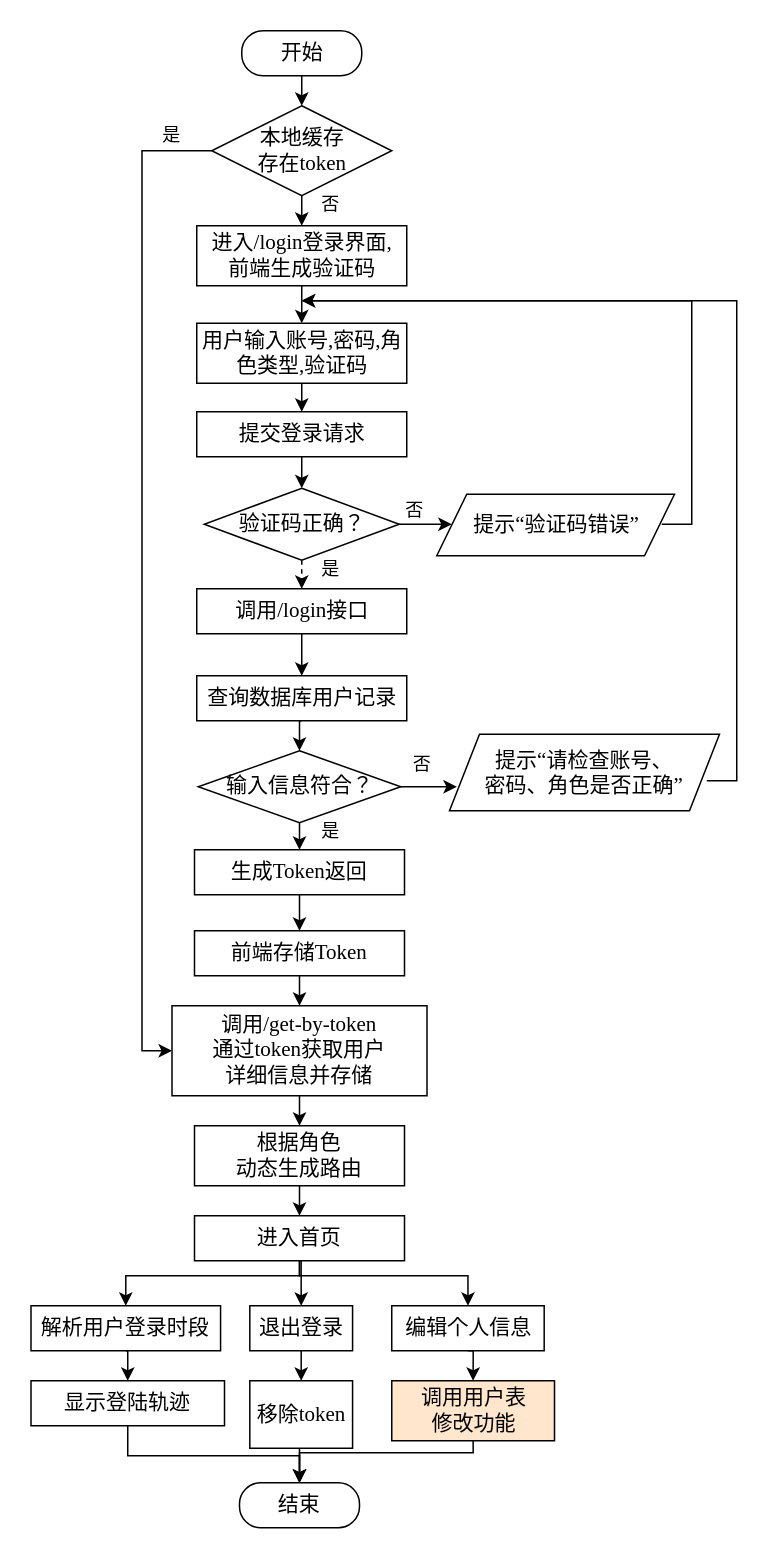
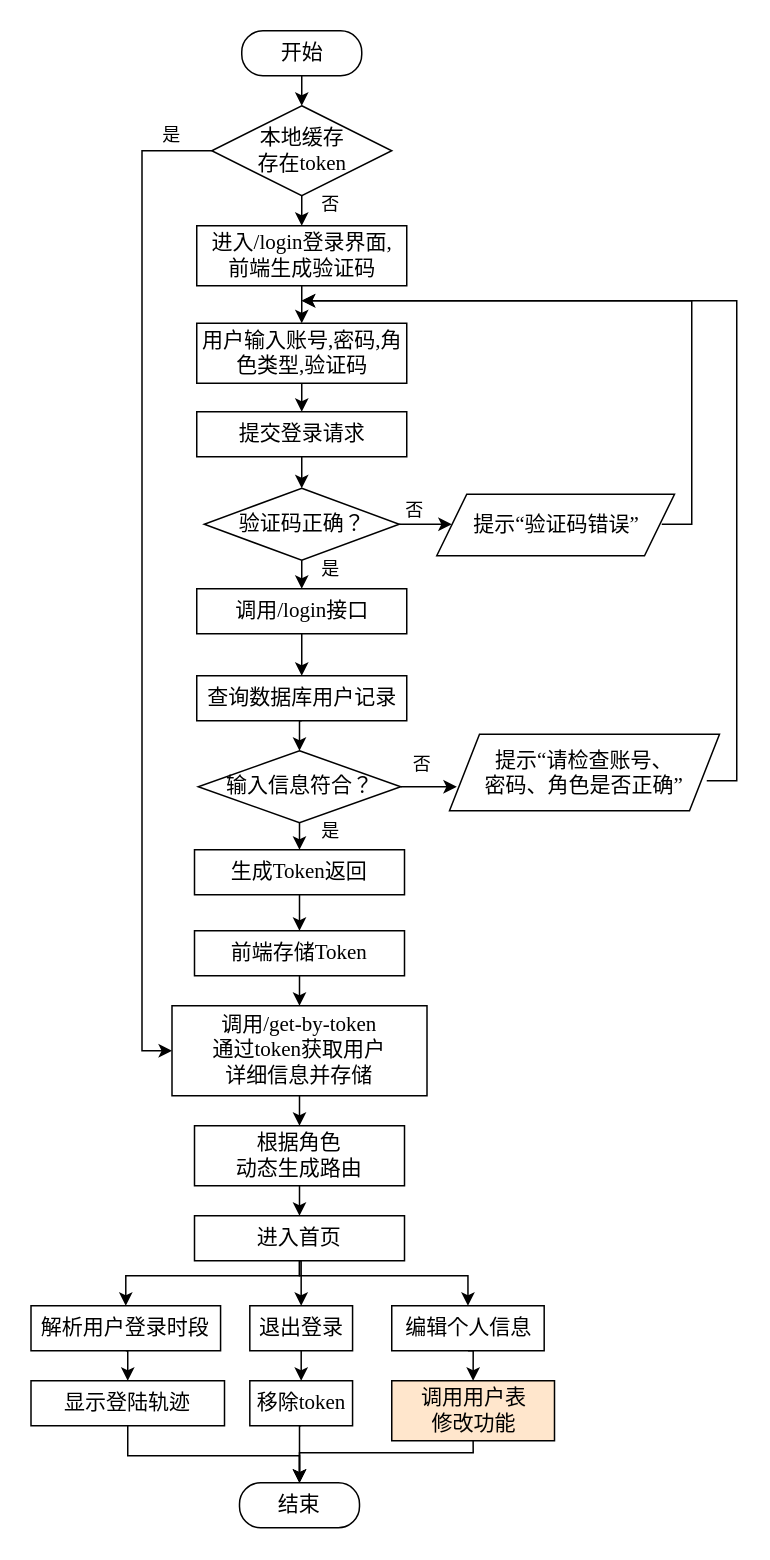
- <mxCell id="16" style="edgeStyle=orthogonalEdgeStyle;rounded=0;orthogonalLoop=1;jettySize=auto;html=1;exitX=0.5;exitY=1;exitDx=0;exitDy=0;entryX=0.5;entryY=0;entryDx=0;entryDy=0;dashed=1;" parent="1" source="17" target="12" edge="1"><mxGeometry relative="1" as="geometry" /></mxCell>
+ <mxCell id="16" style="edgeStyle=orthogonalEdgeStyle;rounded=0;orthogonalLoop=1;jettySize=auto;html=1;exitX=0.5;exitY=1;exitDx=0;exitDy=0;entryX=0.5;entryY=0;entryDx=0;entryDy=0;" parent="1" source="17" target="12" edge="1"><mxGeometry relative="1" as="geometry" /></mxCell>
- <mxCell id="52" value="移除token" style="rounded=0;whiteSpace=wrap;html=1;fontFamily=宋体;fontSize=14;" parent="1" vertex="1"><mxGeometry x="165.88" y="920" width="68.5" height="45" as="geometry" /></mxCell>
+ <mxCell id="52" value="移除token" style="rounded=0;whiteSpace=wrap;html=1;fontFamily=宋体;fontSize=14;" parent="1" vertex="1"><mxGeometry x="165.88" y="920" width="68.5" height="30" as="geometry" /></mxCell>
